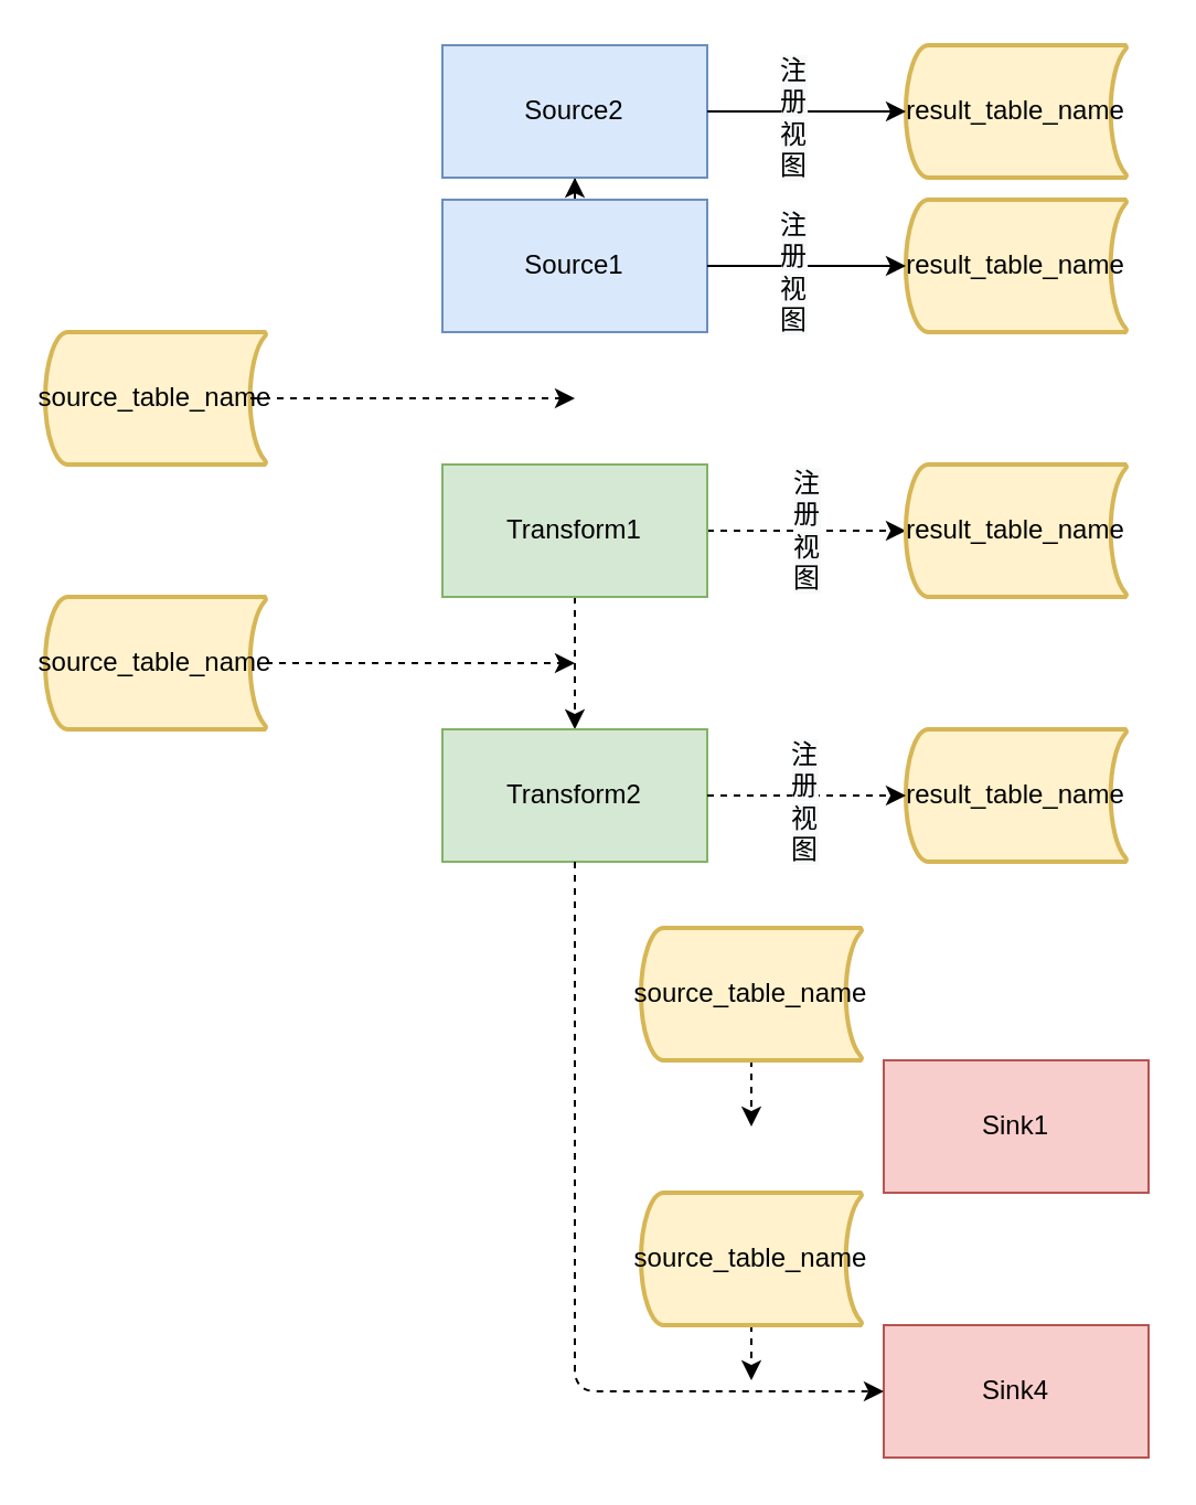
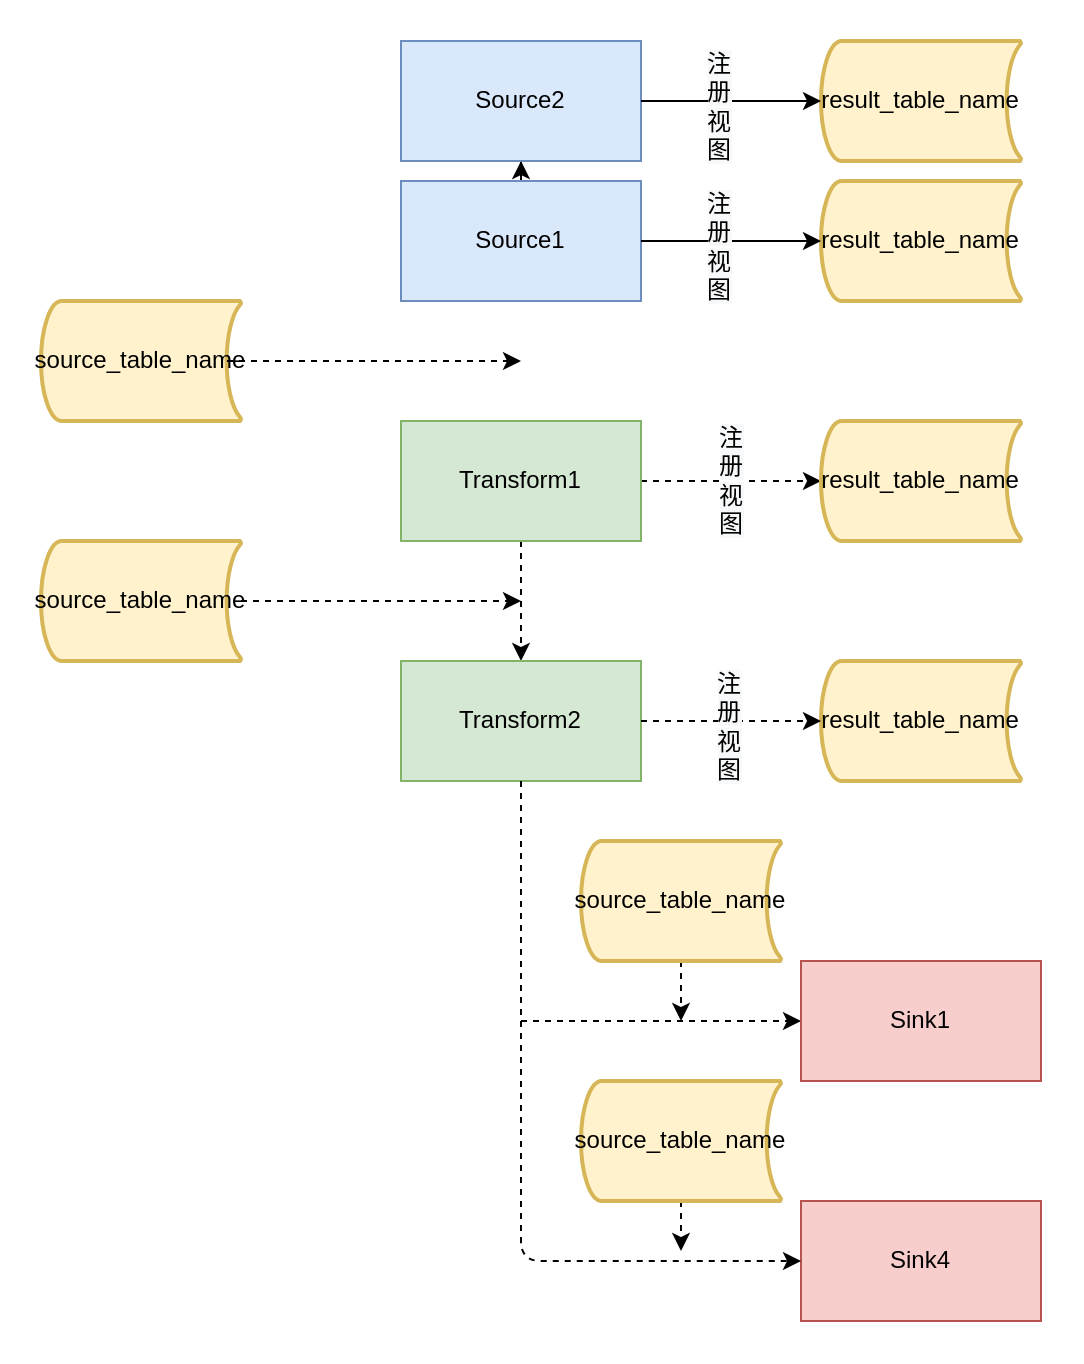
+ <mxCell id="6" value="" style="edgeStyle=orthogonalEdgeStyle;rounded=0;orthogonalLoop=1;jettySize=auto;html=1;entryX=0;entryY=0.5;entryDx=0;entryDy=0;dashed=1;" edge="1" parent="1" source="7" target="18"><mxGeometry relative="1" as="geometry"><mxPoint x="260" y="470" as="targetPoint" /><Array as="points"><mxPoint x="260" y="510" /></Array></mxGeometry></mxCell>
